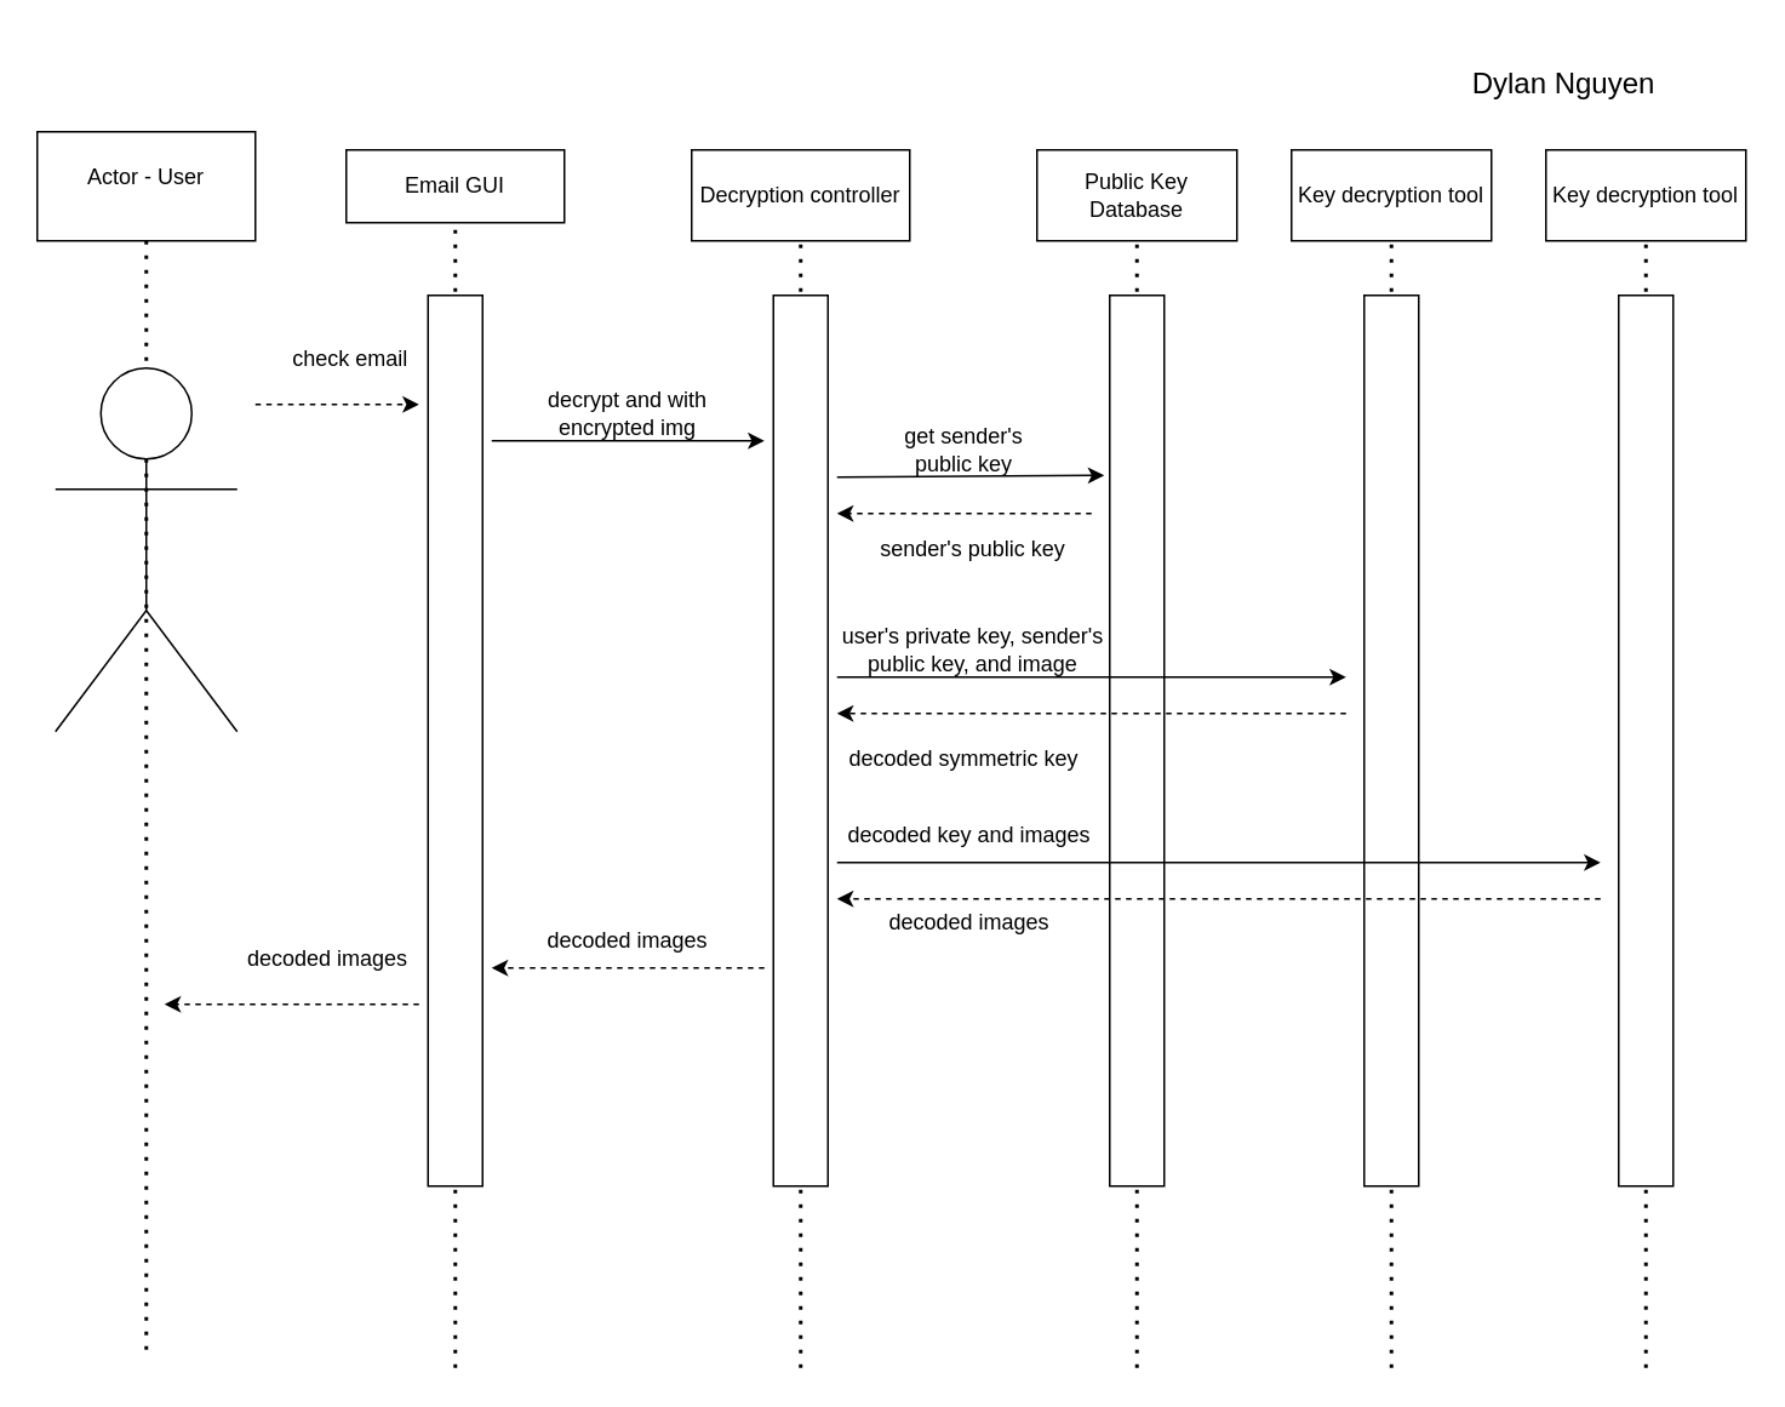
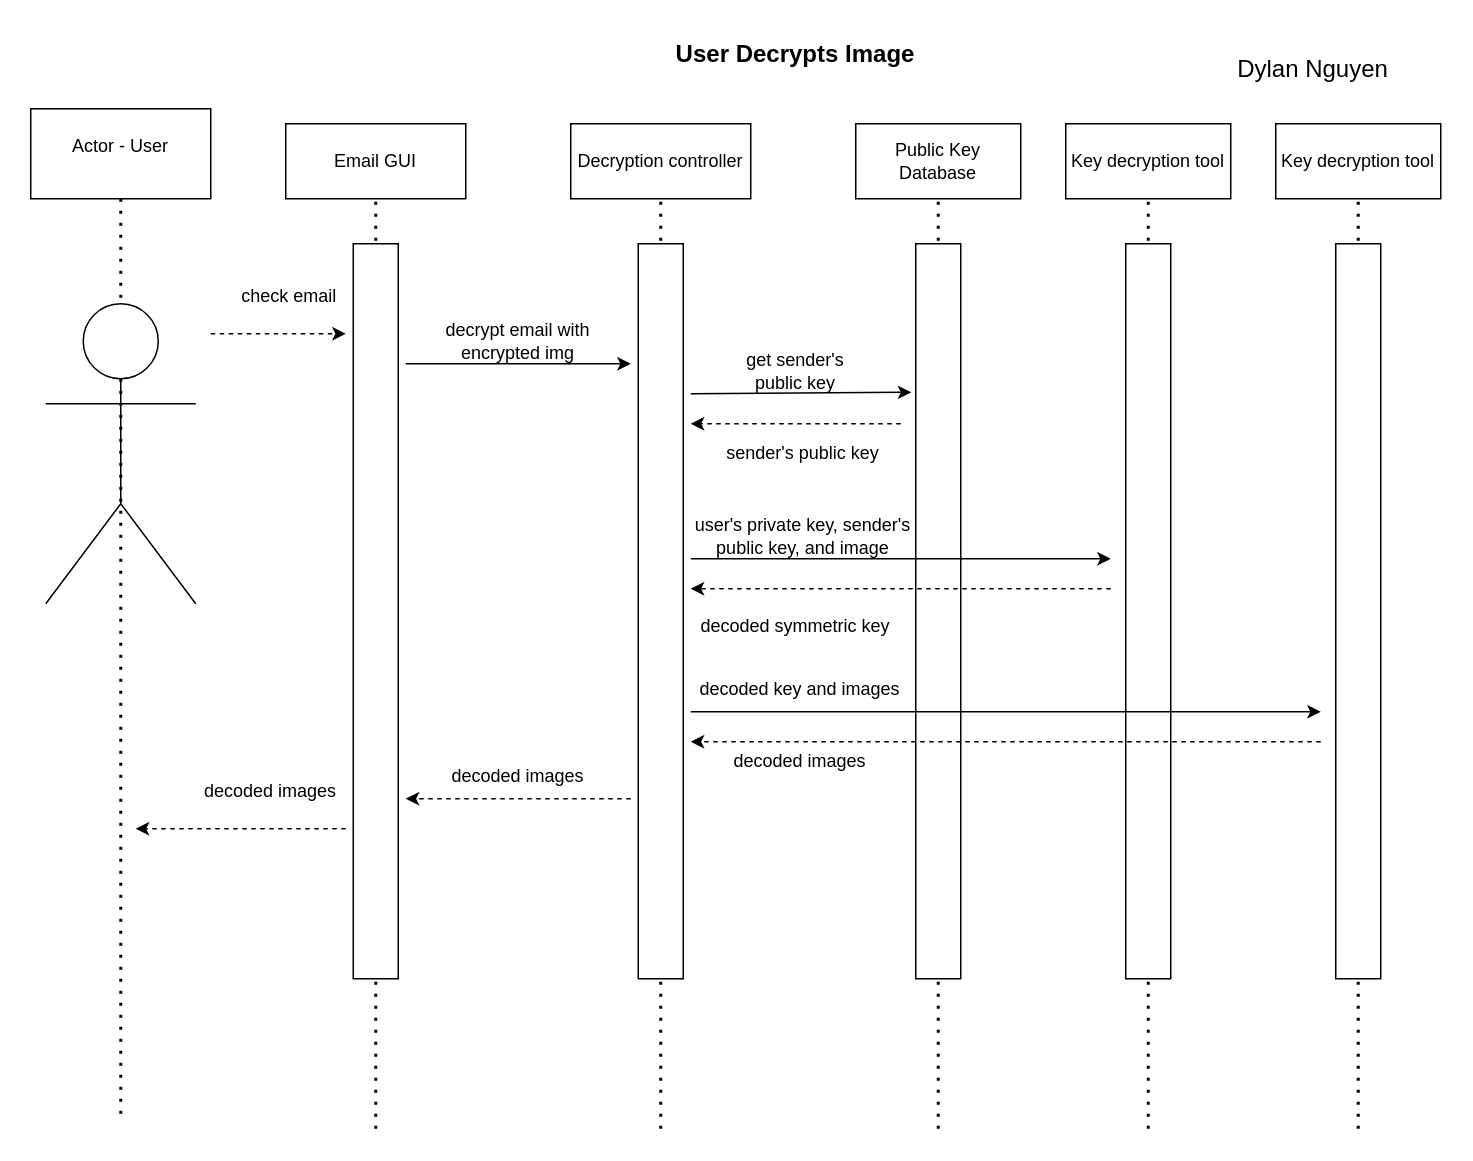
+ <mxCell id="41" value="&lt;font style=&quot;font-size: 16px;&quot;&gt;&lt;b&gt;User Decrypts Image&lt;/b&gt;&lt;/font&gt;" style="text;html=1;strokeColor=none;fillColor=none;align=center;verticalAlign=middle;whiteSpace=wrap;rounded=0;" vertex="1" parent="1"><mxGeometry x="330" width="400" height="30" as="geometry" y="20" /></mxCell>
- <mxCell id="42" value="Dylan Nguyen" style="text;html=1;strokeColor=none;fillColor=none;align=center;verticalAlign=middle;whiteSpace=wrap;rounded=0;fontSize=16;" vertex="1" parent="1"><mxGeometry x="775" y="30" width="170" height="30" as="geometry" /></mxCell>
+ <mxCell id="42" value="Dylan Nguyen" style="text;html=1;strokeColor=none;fillColor=none;align=center;verticalAlign=middle;whiteSpace=wrap;rounded=0;fontSize=16;" vertex="1" parent="1"><mxGeometry x="790" y="30" width="170" height="30" as="geometry" /></mxCell>
- <mxCell id="4" value="Email GUI" style="rounded=0;whiteSpace=wrap;html=1;" vertex="1" parent="1"><mxGeometry x="190" y="82" width="120" height="40" as="geometry" /></mxCell>
+ <mxCell id="4" value="Email GUI" style="rounded=0;whiteSpace=wrap;html=1;" vertex="1" parent="1"><mxGeometry x="190" y="82" width="120" height="50" as="geometry" /></mxCell>
- <mxCell id="16" value="decrypt and with encrypted img" style="text;html=1;strokeColor=none;fillColor=none;align=center;verticalAlign=middle;whiteSpace=wrap;rounded=0;" vertex="1" parent="1"><mxGeometry x="280" y="212" width="130" height="30" as="geometry" /></mxCell>
+ <mxCell id="16" value="decrypt email with encrypted img" style="text;html=1;strokeColor=none;fillColor=none;align=center;verticalAlign=middle;whiteSpace=wrap;rounded=0;" vertex="1" parent="1"><mxGeometry x="280" y="212" width="130" height="30" as="geometry" /></mxCell>
